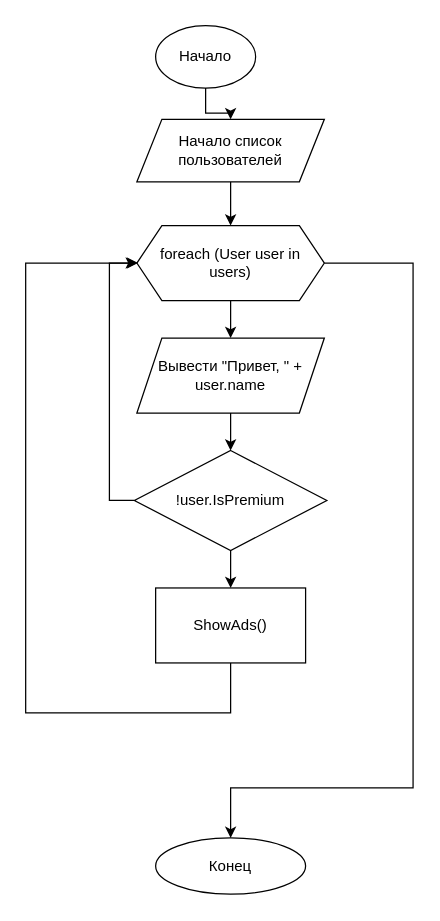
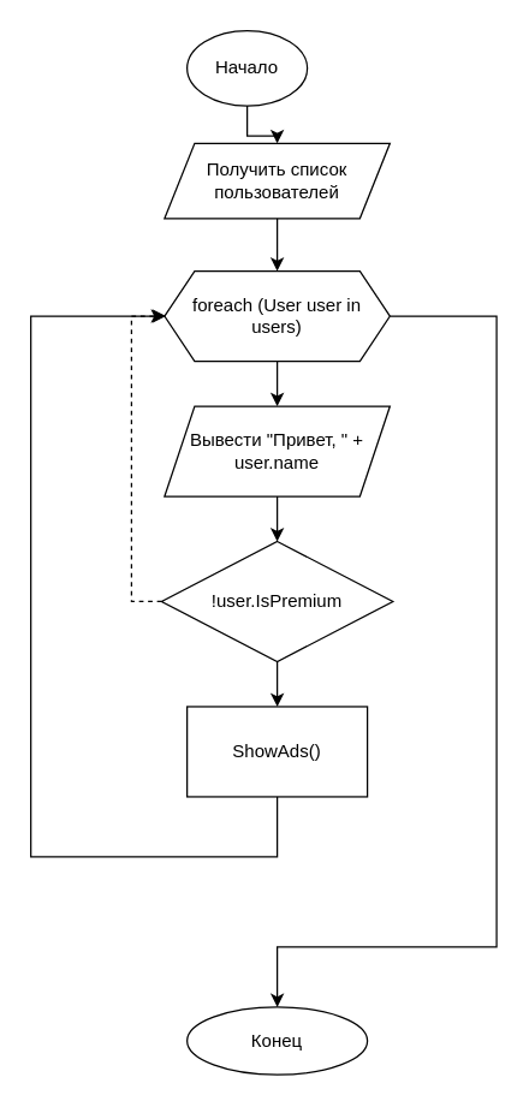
- <mxCell id="5" value="Начало список пользователей" style="shape=parallelogram;perimeter=parallelogramPerimeter;whiteSpace=wrap;html=1;fixedSize=1;" parent="1" vertex="1"><mxGeometry x="109" y="95" width="150" height="50" as="geometry" /></mxCell>
+ <mxCell id="5" value="Получить список пользователей" style="shape=parallelogram;perimeter=parallelogramPerimeter;whiteSpace=wrap;html=1;fixedSize=1;" parent="1" vertex="1"><mxGeometry x="109" y="95" width="150" height="50" as="geometry" /></mxCell>
- <mxCell id="7" style="edgeStyle=orthogonalEdgeStyle;rounded=0;orthogonalLoop=1;jettySize=auto;html=1;exitX=0;exitY=0.5;exitDx=0;exitDy=0;entryX=0;entryY=0.5;entryDx=0;entryDy=0;" edge="1" parent="1" source="8" target="12"><mxGeometry relative="1" as="geometry" /></mxCell>
+ <mxCell id="7" style="edgeStyle=orthogonalEdgeStyle;rounded=0;orthogonalLoop=1;jettySize=auto;html=1;exitX=0;exitY=0.5;exitDx=0;exitDy=0;entryX=0;entryY=0.5;entryDx=0;entryDy=0;dashed=1;" edge="1" parent="1" source="8" target="12"><mxGeometry relative="1" as="geometry" /></mxCell>
